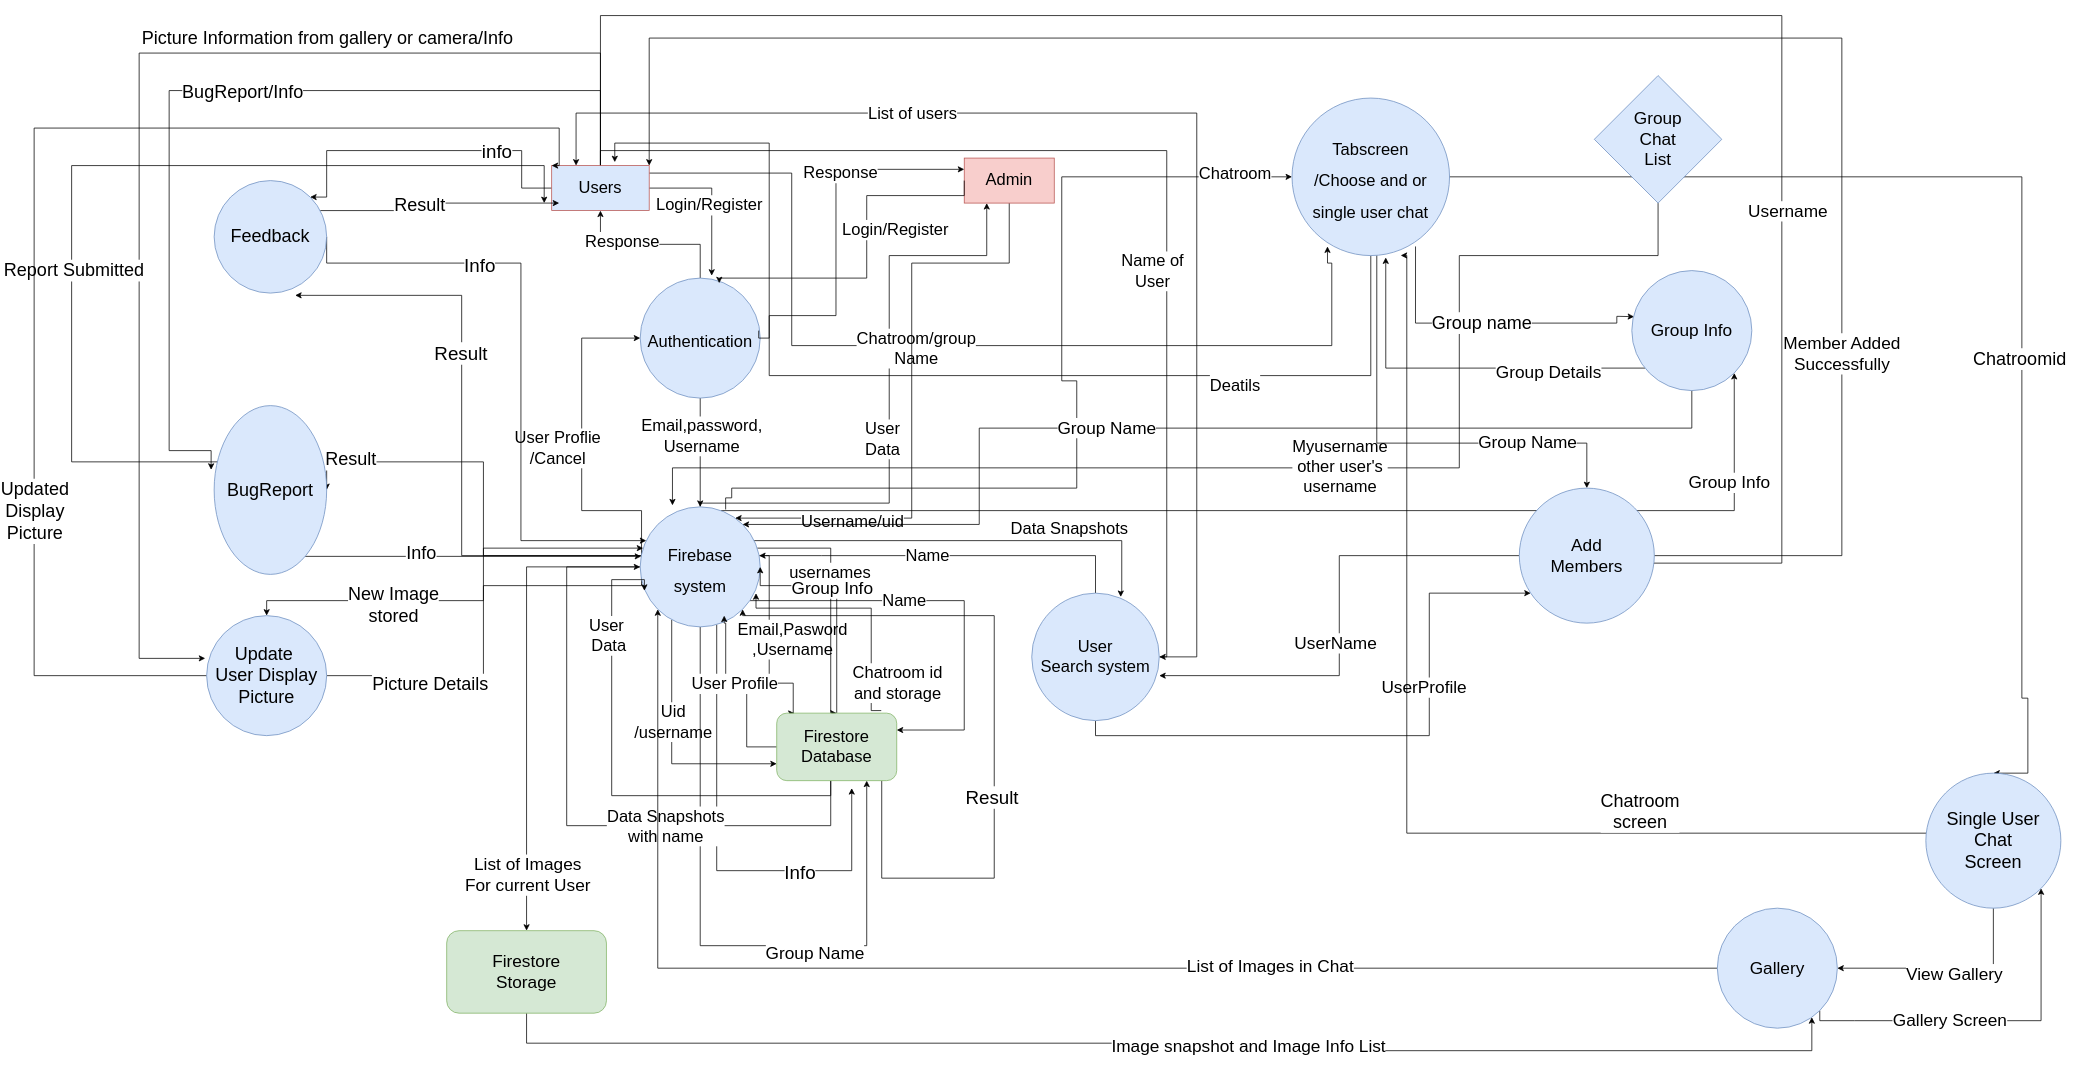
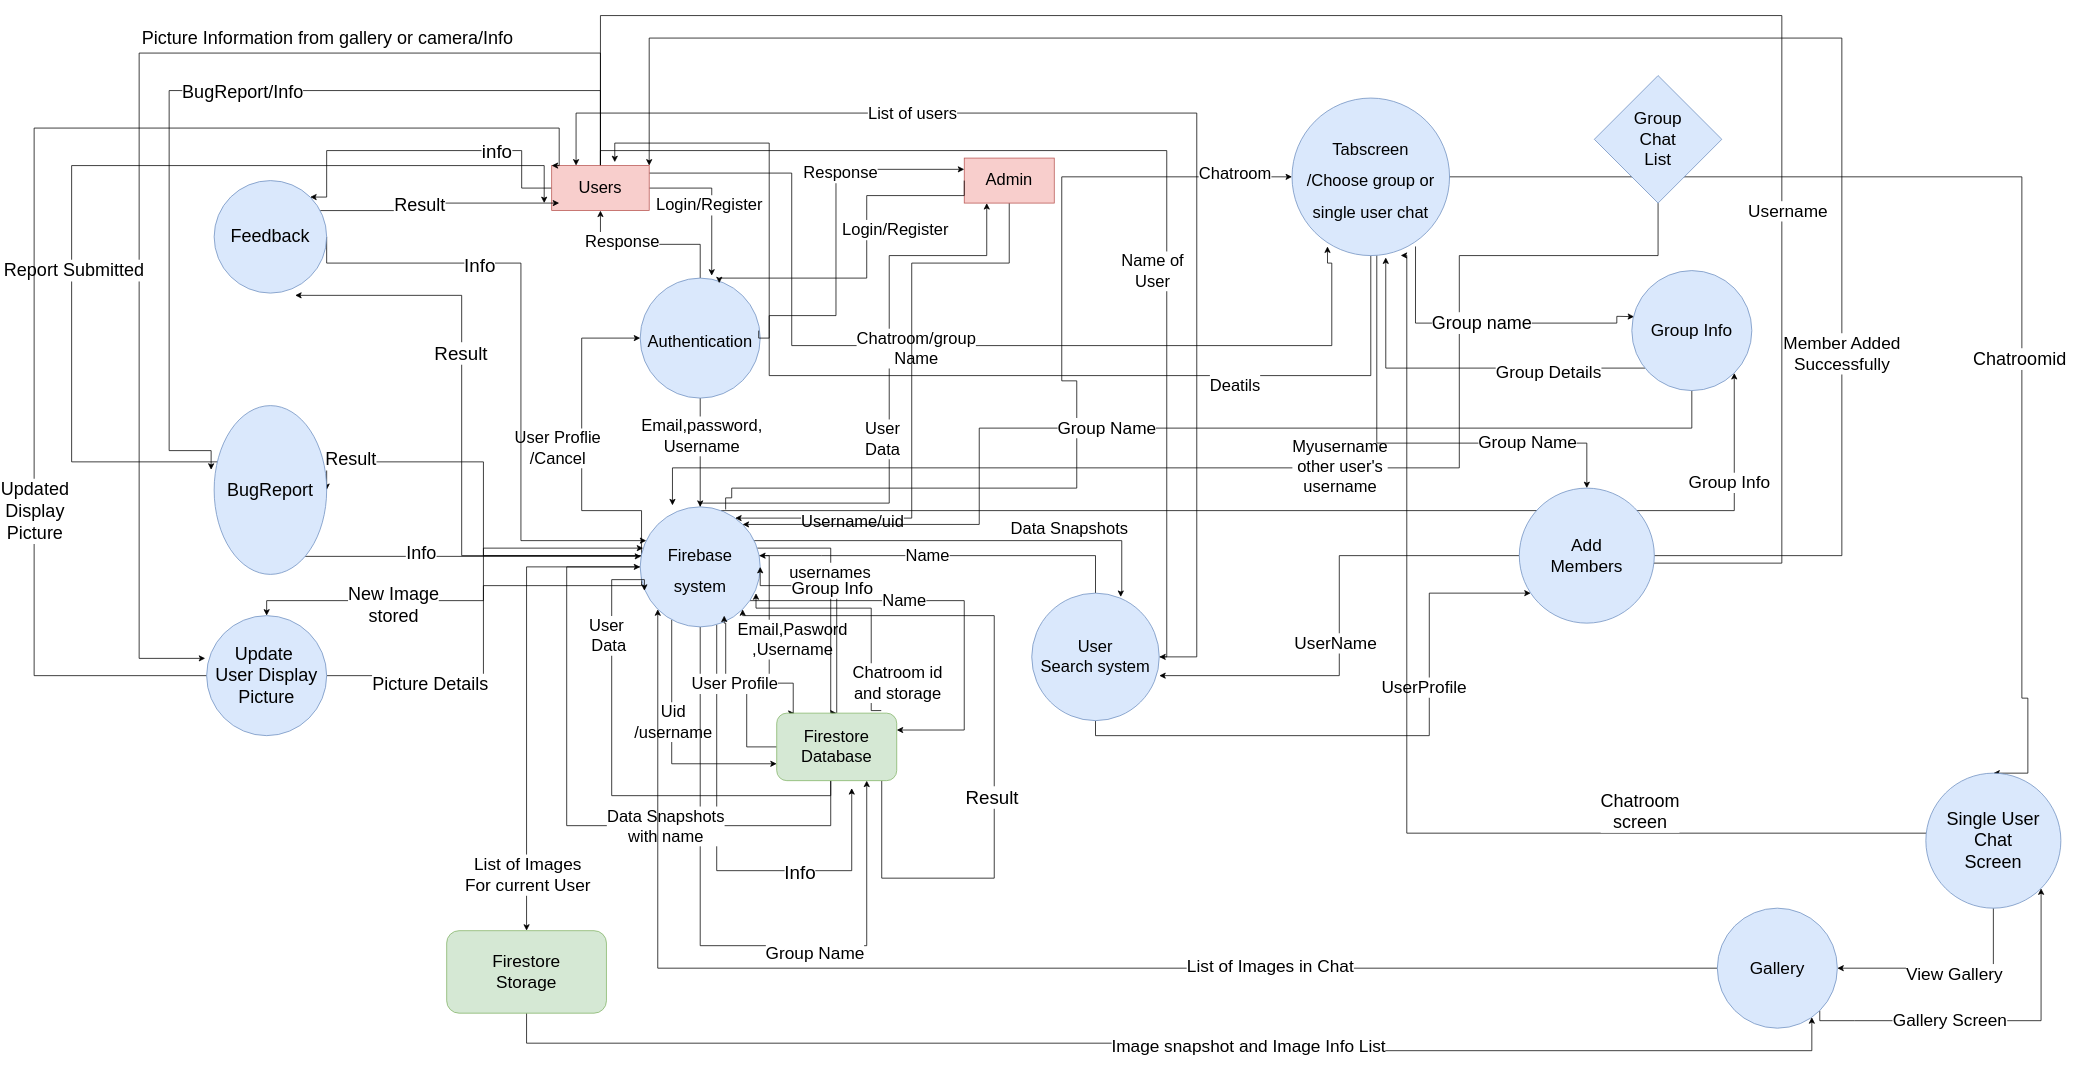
- <mxCell id="48" value="&lt;span style=&quot;font-size: 22px&quot;&gt;Tabscreen&lt;br&gt;/Choose and or single user chat&lt;br&gt;&lt;/span&gt;" style="ellipse;whiteSpace=wrap;html=1;aspect=fixed;fontSize=35;fillColor=#dae8fc;strokeColor=#6c8ebf;" vertex="1" parent="1"><mxGeometry x="1697" y="130" width="210" height="210" as="geometry" /></mxCell>
+ <mxCell id="48" value="&lt;span style=&quot;font-size: 22px&quot;&gt;Tabscreen&lt;br&gt;/Choose group or single user chat&lt;br&gt;&lt;/span&gt;" style="ellipse;whiteSpace=wrap;html=1;aspect=fixed;fontSize=35;fillColor=#dae8fc;strokeColor=#6c8ebf;" vertex="1" parent="1"><mxGeometry x="1697" y="130" width="210" height="210" as="geometry" /></mxCell>
- <mxCell id="70" value="Users" style="rounded=0;whiteSpace=wrap;html=1;fontSize=22;fillColor=#dae8fc;strokeColor=#b85450;" vertex="1" parent="1"><mxGeometry x="710" y="220" width="130" height="60" as="geometry" /></mxCell>
+ <mxCell id="70" value="Users" style="rounded=0;whiteSpace=wrap;html=1;fontSize=22;fillColor=#f8cecc;strokeColor=#b85450;" vertex="1" parent="1"><mxGeometry x="710" y="220" width="130" height="60" as="geometry" /></mxCell>
